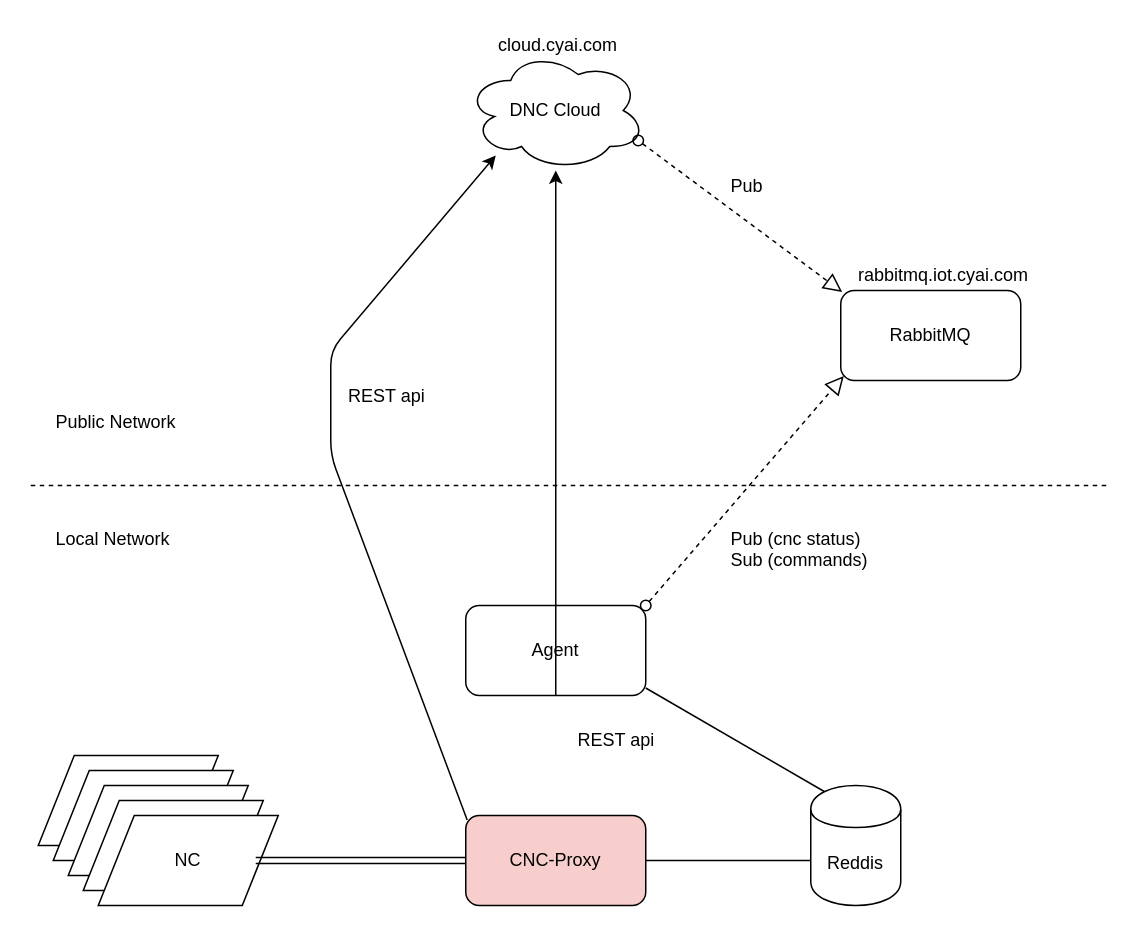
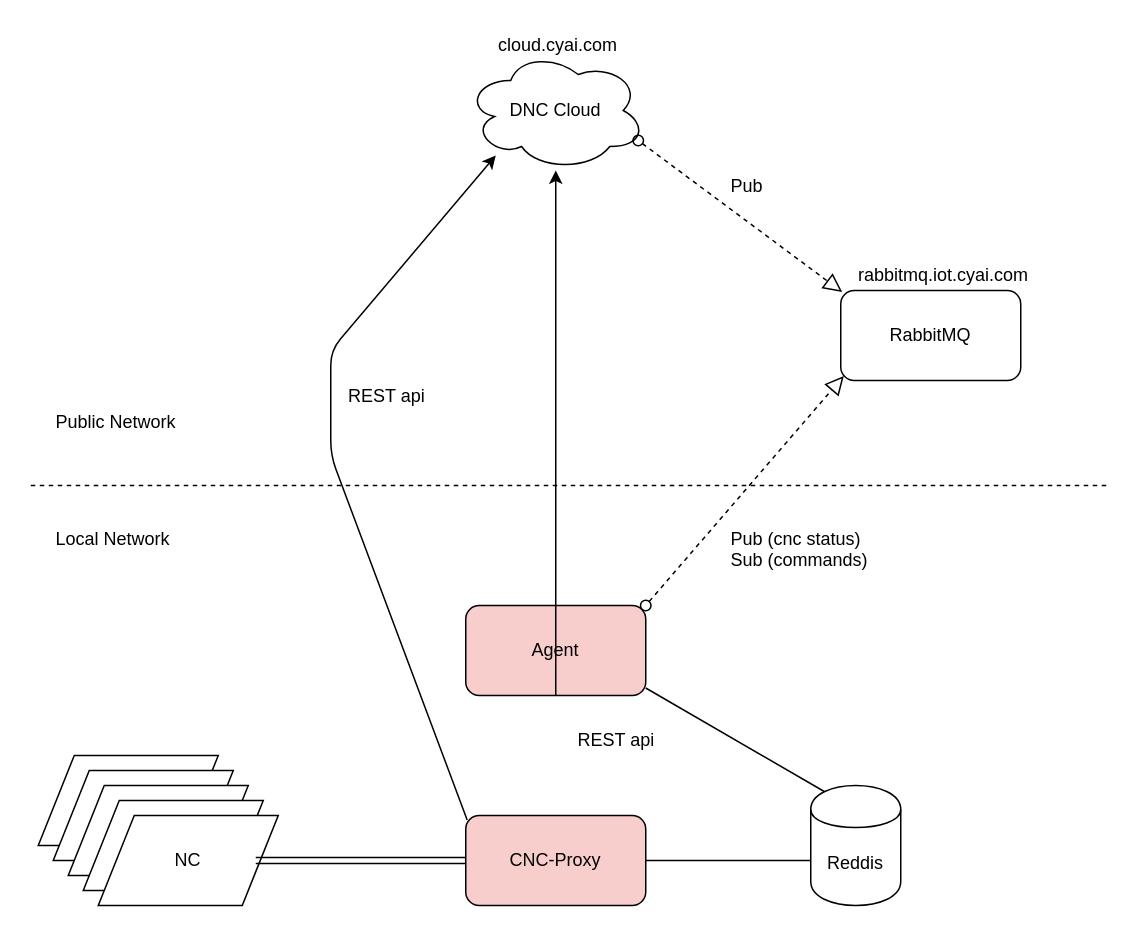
- <mxCell id="7" value="Agent" style="rounded=1;whiteSpace=wrap;html=1;" parent="1" vertex="1"><mxGeometry x="310" y="403" width="120" height="60" as="geometry" /></mxCell>
+ <mxCell id="7" value="Agent" style="rounded=1;whiteSpace=wrap;html=1;fillColor=#f8cecc;" parent="1" vertex="1"><mxGeometry x="310" y="403" width="120" height="60" as="geometry" /></mxCell>
